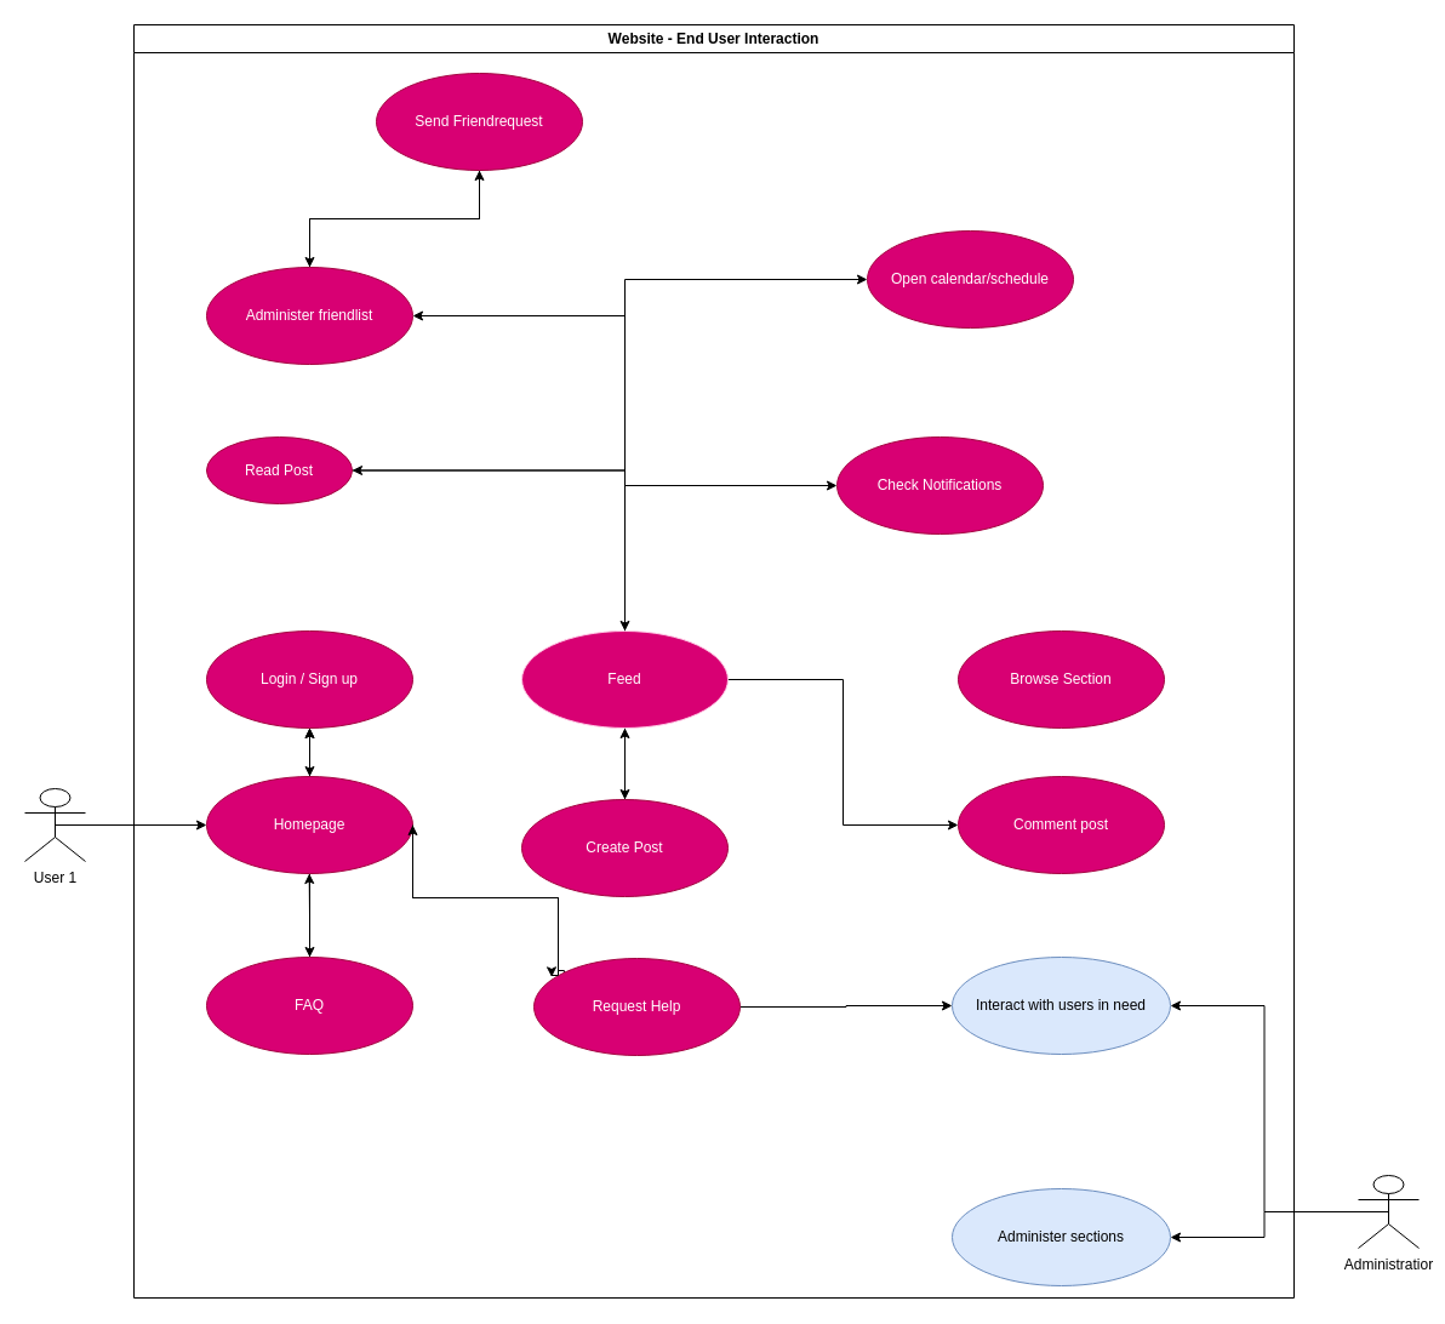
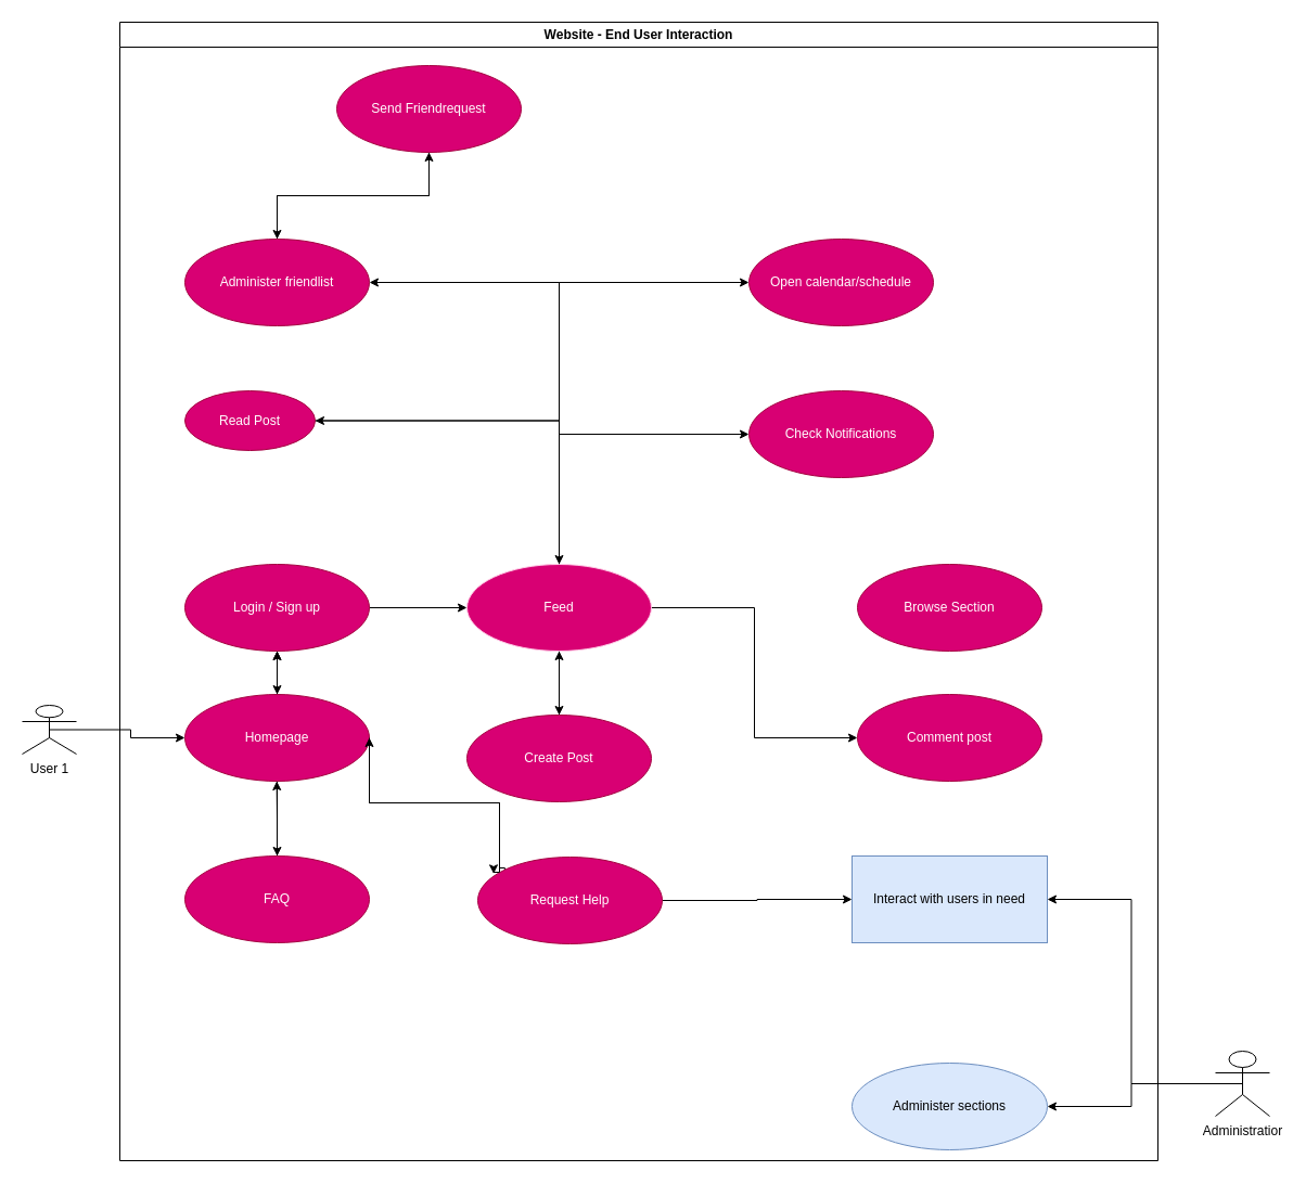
- <mxCell id="35" value="Open calendar/schedule" style="ellipse;whiteSpace=wrap;html=1;fillColor=#d80073;fontColor=#ffffff;strokeColor=#A50040;movable=1;resizable=1;rotatable=1;deletable=1;editable=1;locked=0;connectable=1;" vertex="1" parent="2"><mxGeometry x="605" y="170" width="170" height="80" as="geometry" /></mxCell>
+ <mxCell id="35" value="Open calendar/schedule" style="ellipse;whiteSpace=wrap;html=1;fillColor=#d80073;fontColor=#ffffff;strokeColor=#A50040;movable=1;resizable=1;rotatable=1;deletable=1;editable=1;locked=0;connectable=1;" vertex="1" parent="2"><mxGeometry x="580" y="200" width="170" height="80" as="geometry" /></mxCell>
+ <mxCell id="4" style="edgeStyle=orthogonalEdgeStyle;rounded=0;orthogonalLoop=1;jettySize=auto;html=1;exitX=1;exitY=0.5;exitDx=0;exitDy=0;entryX=0;entryY=0.5;entryDx=0;entryDy=0;" parent="2" source="5" target="18" edge="1"><mxGeometry relative="1" as="geometry" /></mxCell>
- <mxCell id="39" value="User 1" style="shape=umlActor;verticalLabelPosition=bottom;verticalAlign=top;html=1;outlineConnect=0;" parent="1" vertex="1"><mxGeometry x="20" y="650" width="50" height="60" as="geometry" /></mxCell>
+ <mxCell id="39" value="User 1" style="shape=umlActor;verticalLabelPosition=bottom;verticalAlign=top;html=1;outlineConnect=0;" parent="1" vertex="1"><mxGeometry x="20" y="650" width="50" height="45" as="geometry" /></mxCell>
- <mxCell id="28" value="Interact with users in need" style="ellipse;whiteSpace=wrap;html=1;fillColor=#dae8fc;strokeColor=#6c8ebf;movable=1;resizable=1;rotatable=1;deletable=1;editable=1;locked=0;connectable=1;" parent="2" vertex="1"><mxGeometry x="675" y="769" width="180" height="80" as="geometry" /></mxCell>
+ <mxCell id="28" value="Interact with users in need" style="whiteSpace=wrap;html=1;fillColor=#dae8fc;strokeColor=#6c8ebf;movable=1;resizable=1;rotatable=1;deletable=1;editable=1;locked=0;connectable=1;rounded=0;" parent="2" vertex="1"><mxGeometry x="675" y="769" width="180" height="80" as="geometry" /></mxCell>
